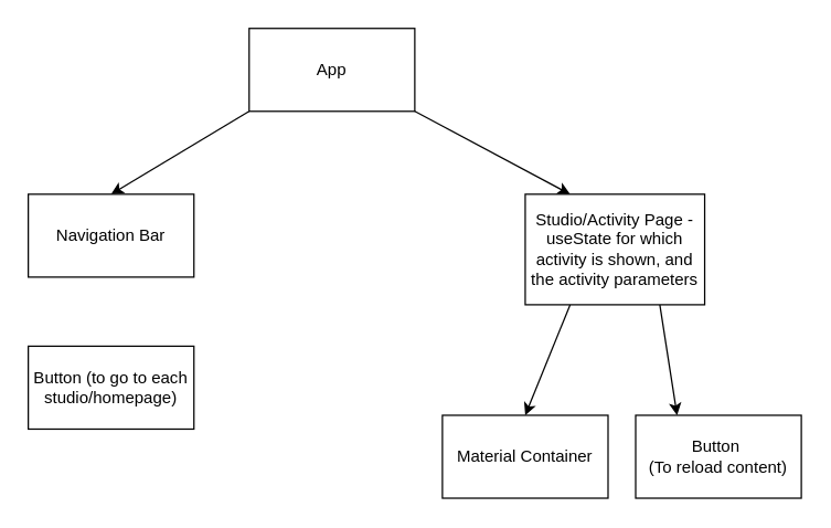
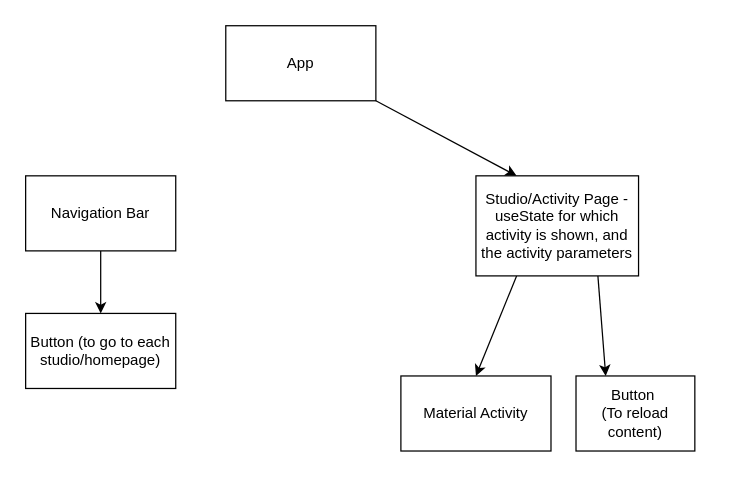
- <mxCell id="2" style="edgeStyle=none;html=1;exitX=0;exitY=1;exitDx=0;exitDy=0;entryX=0.5;entryY=0;entryDx=0;entryDy=0;" edge="1" parent="1" source="4" target="6"><mxGeometry relative="1" as="geometry" /></mxCell>
+ <mxCell id="5" style="edgeStyle=none;html=1;entryX=0.5;entryY=0;entryDx=0;entryDy=0;" edge="1" parent="1" source="6" target="7"><mxGeometry relative="1" as="geometry" /></mxCell>
- <mxCell id="11" value="Material Container" style="rounded=0;whiteSpace=wrap;html=1;" vertex="1" parent="1"><mxGeometry x="320" y="300" width="120" height="60" as="geometry" /></mxCell>
+ <mxCell id="11" value="Material Activity" style="rounded=0;whiteSpace=wrap;html=1;" vertex="1" parent="1"><mxGeometry x="320" y="300" width="120" height="60" as="geometry" /></mxCell>
- <mxCell id="12" value="Button&amp;nbsp;&lt;br&gt;(To reload content)" style="rounded=0;whiteSpace=wrap;html=1;" vertex="1" parent="1"><mxGeometry x="460" y="300" width="120" height="60" as="geometry" /></mxCell>
+ <mxCell id="12" value="Button&amp;nbsp;&lt;br&gt;(To reload content)" style="rounded=0;whiteSpace=wrap;html=1;" vertex="1" parent="1"><mxGeometry x="460" y="300" width="95" height="60" as="geometry" /></mxCell>
